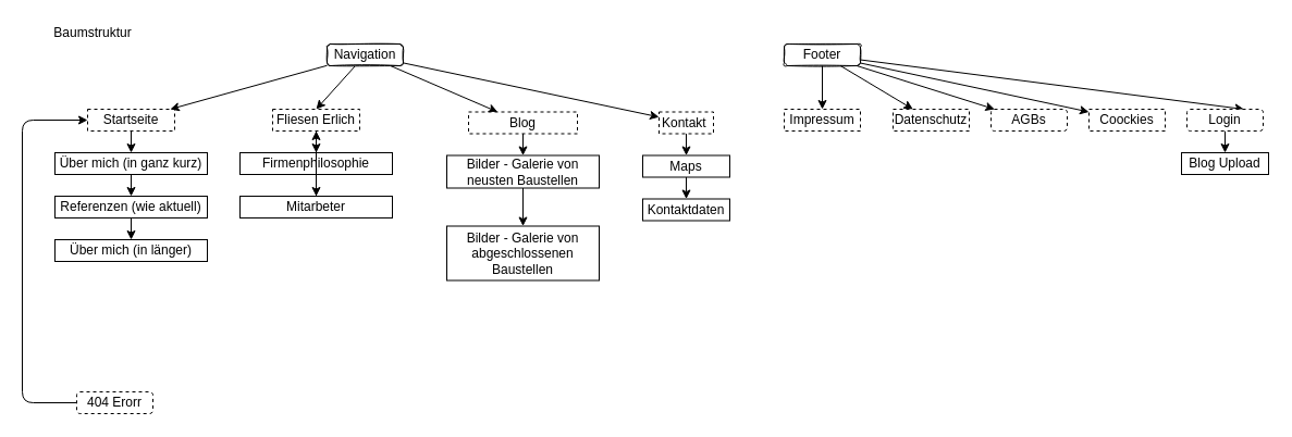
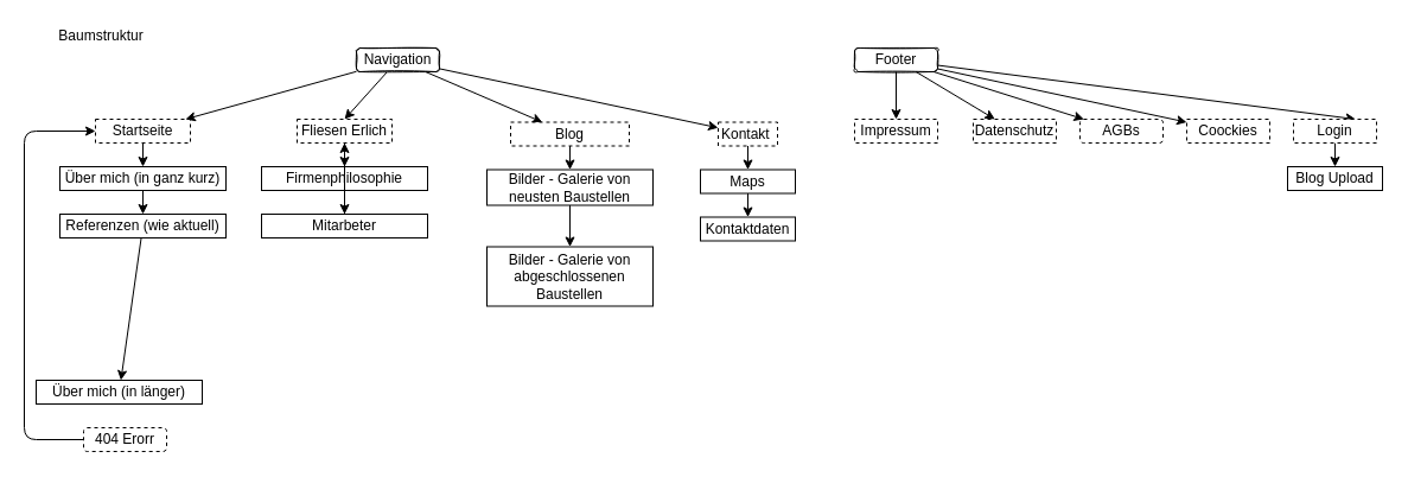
- <mxCell id="37" value="Login" style="whiteSpace=wrap;html=1;dashed=1;rounded=1;" parent="1" vertex="1"><mxGeometry x="1090" y="100" width="70" height="20" as="geometry" /></mxCell>
+ <mxCell id="37" value="Login" style="rounded=0;whiteSpace=wrap;html=1;dashed=1;" parent="1" vertex="1"><mxGeometry x="1090" y="100" width="70" height="20" as="geometry" /></mxCell>
- <mxCell id="9" value="Über mich (in länger)" style="rounded=0;whiteSpace=wrap;html=1;" parent="1" vertex="1"><mxGeometry x="50" y="220" width="140" height="20" as="geometry" /></mxCell>
+ <mxCell id="9" value="Über mich (in länger)" style="rounded=0;whiteSpace=wrap;html=1;" parent="1" vertex="1"><mxGeometry x="30" y="320" width="140" height="20" as="geometry" /></mxCell>
